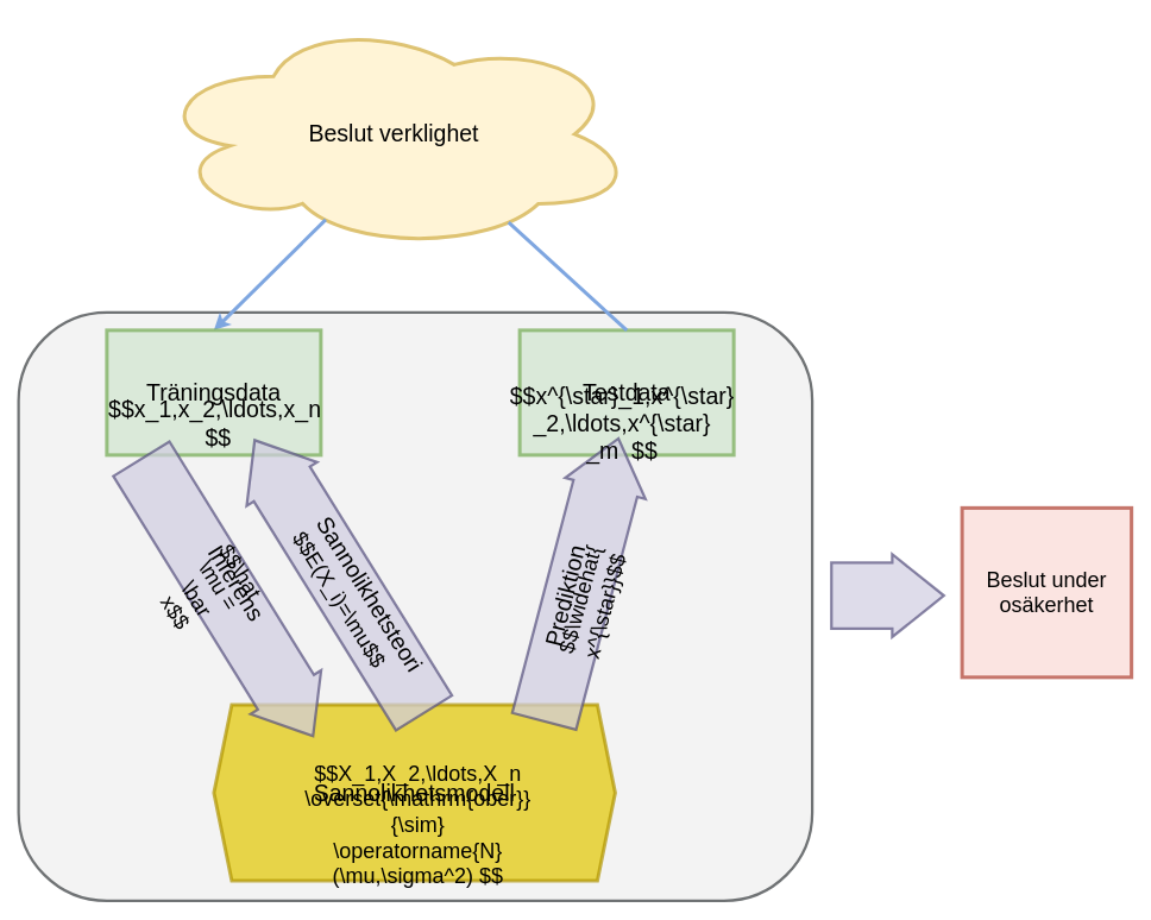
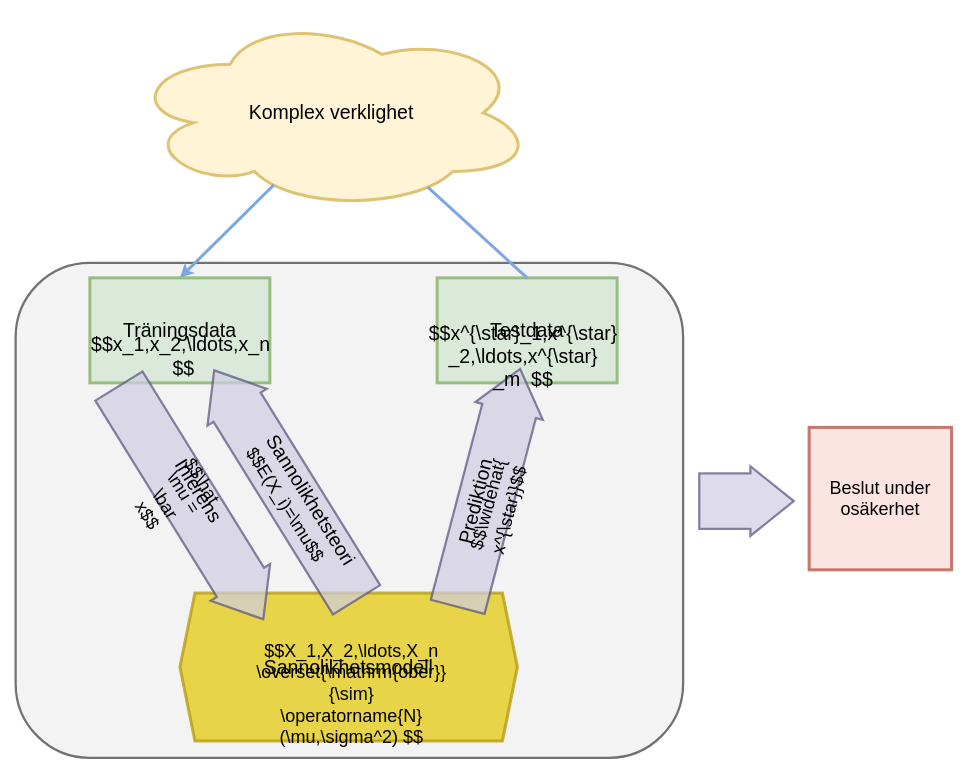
- <mxCell id="6" value="Beslut verklighet" style="ellipse;shape=cloud;whiteSpace=wrap;html=1;strokeColor=#d6b656;strokeWidth=4;fontSize=26;fillColor=#fff2cc;opacity=80;" vertex="1" parent="1"><mxGeometry x="171" y="20" width="540" height="260" as="geometry" /></mxCell>
+ <mxCell id="6" value="Komplex verklighet" style="ellipse;shape=cloud;whiteSpace=wrap;html=1;strokeColor=#d6b656;strokeWidth=4;fontSize=26;fillColor=#fff2cc;opacity=80;" vertex="1" parent="1"><mxGeometry x="171" y="20" width="540" height="260" as="geometry" /></mxCell>
